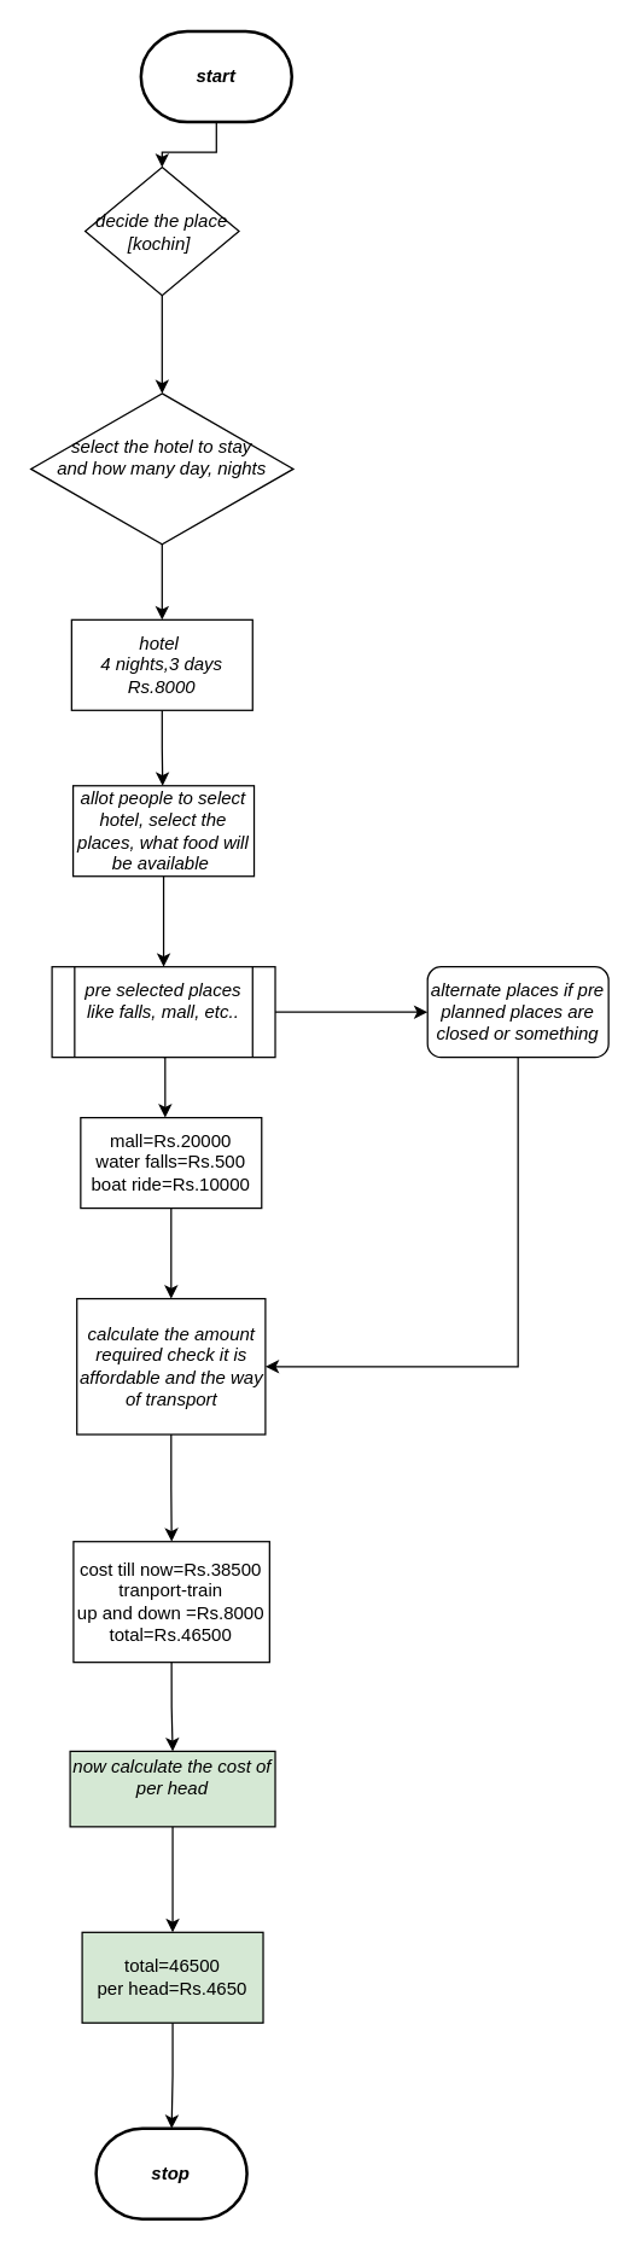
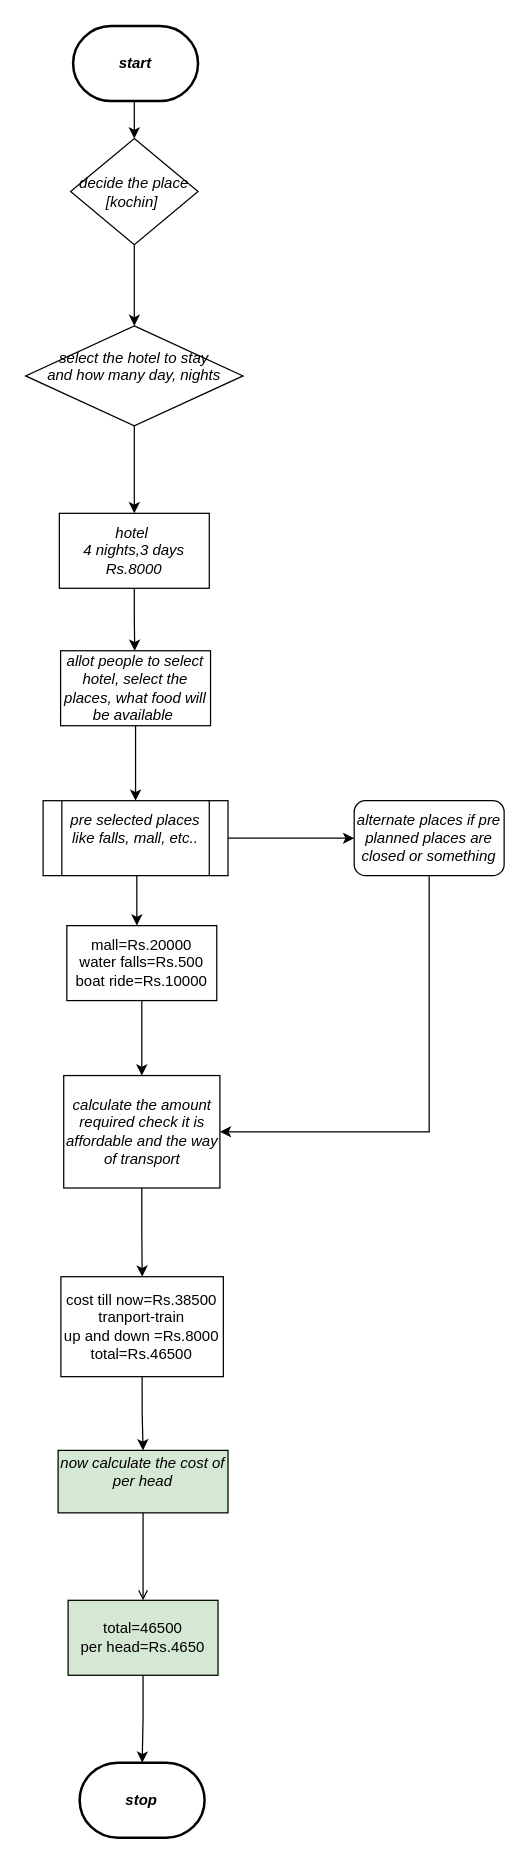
- <mxCell id="10" value="&lt;b&gt;&lt;i&gt;start&lt;/i&gt;&lt;/b&gt;" style="strokeWidth=2;html=1;shape=mxgraph.flowchart.terminator;whiteSpace=wrap;" parent="1" vertex="1"><mxGeometry x="93" y="20" width="100" height="60" as="geometry" /></mxCell>
+ <mxCell id="10" value="&lt;b&gt;&lt;i&gt;start&lt;/i&gt;&lt;/b&gt;" style="strokeWidth=2;html=1;shape=mxgraph.flowchart.terminator;whiteSpace=wrap;" parent="1" vertex="1"><mxGeometry x="58" y="20" width="100" height="60" as="geometry" /></mxCell>
- <mxCell id="6" value="&lt;i&gt;select the hotel to stay&lt;/i&gt;&lt;div&gt;&lt;i&gt;and how many day, nights&lt;/i&gt;&lt;/div&gt;&lt;div&gt;&lt;br&gt;&lt;/div&gt;" style="rhombus;whiteSpace=wrap;html=1;" parent="1" vertex="1"><mxGeometry x="20" y="260" width="174" height="100" as="geometry" /></mxCell>
+ <mxCell id="6" value="&lt;i&gt;select the hotel to stay&lt;/i&gt;&lt;div&gt;&lt;i&gt;and how many day, nights&lt;/i&gt;&lt;/div&gt;&lt;div&gt;&lt;br&gt;&lt;/div&gt;" style="rhombus;whiteSpace=wrap;html=1;" parent="1" vertex="1"><mxGeometry x="20" y="260" width="174" height="80" as="geometry" /></mxCell>
- <mxCell id="17" style="edgeStyle=orthogonalEdgeStyle;rounded=0;orthogonalLoop=1;jettySize=auto;html=1;exitX=0.5;exitY=1;exitDx=0;exitDy=0;" parent="1" source="18" target="28" edge="1"><mxGeometry relative="1" as="geometry" /></mxCell>
+ <mxCell id="17" style="edgeStyle=orthogonalEdgeStyle;rounded=0;orthogonalLoop=1;jettySize=auto;html=1;exitX=0.5;exitY=1;exitDx=0;exitDy=0;endArrow=open;" parent="1" source="18" target="28" edge="1"><mxGeometry relative="1" as="geometry" /></mxCell>
